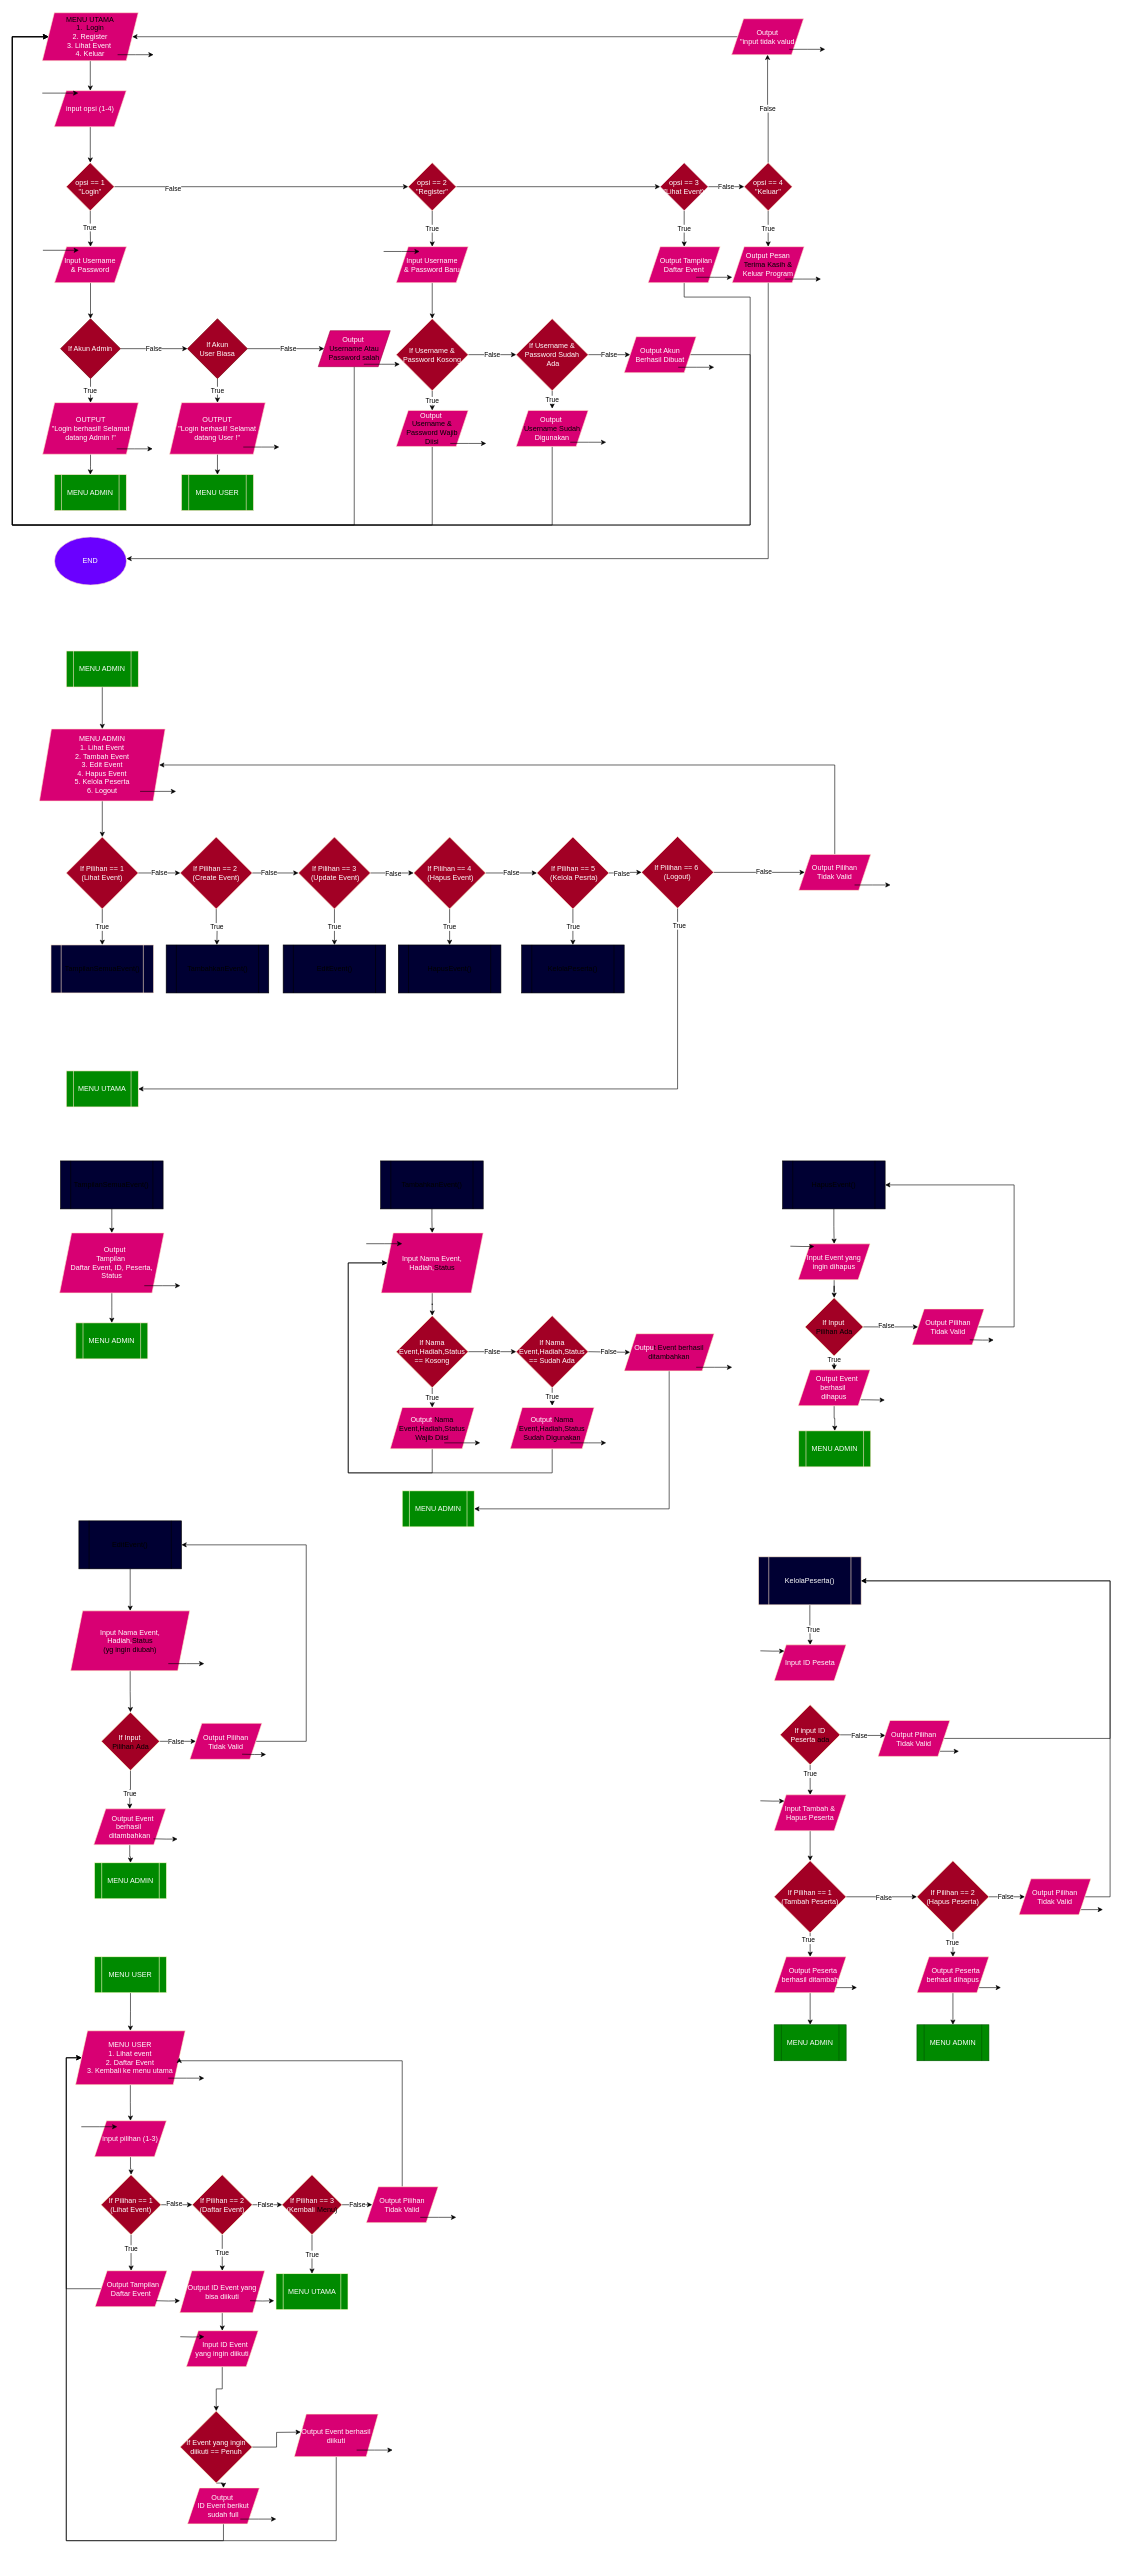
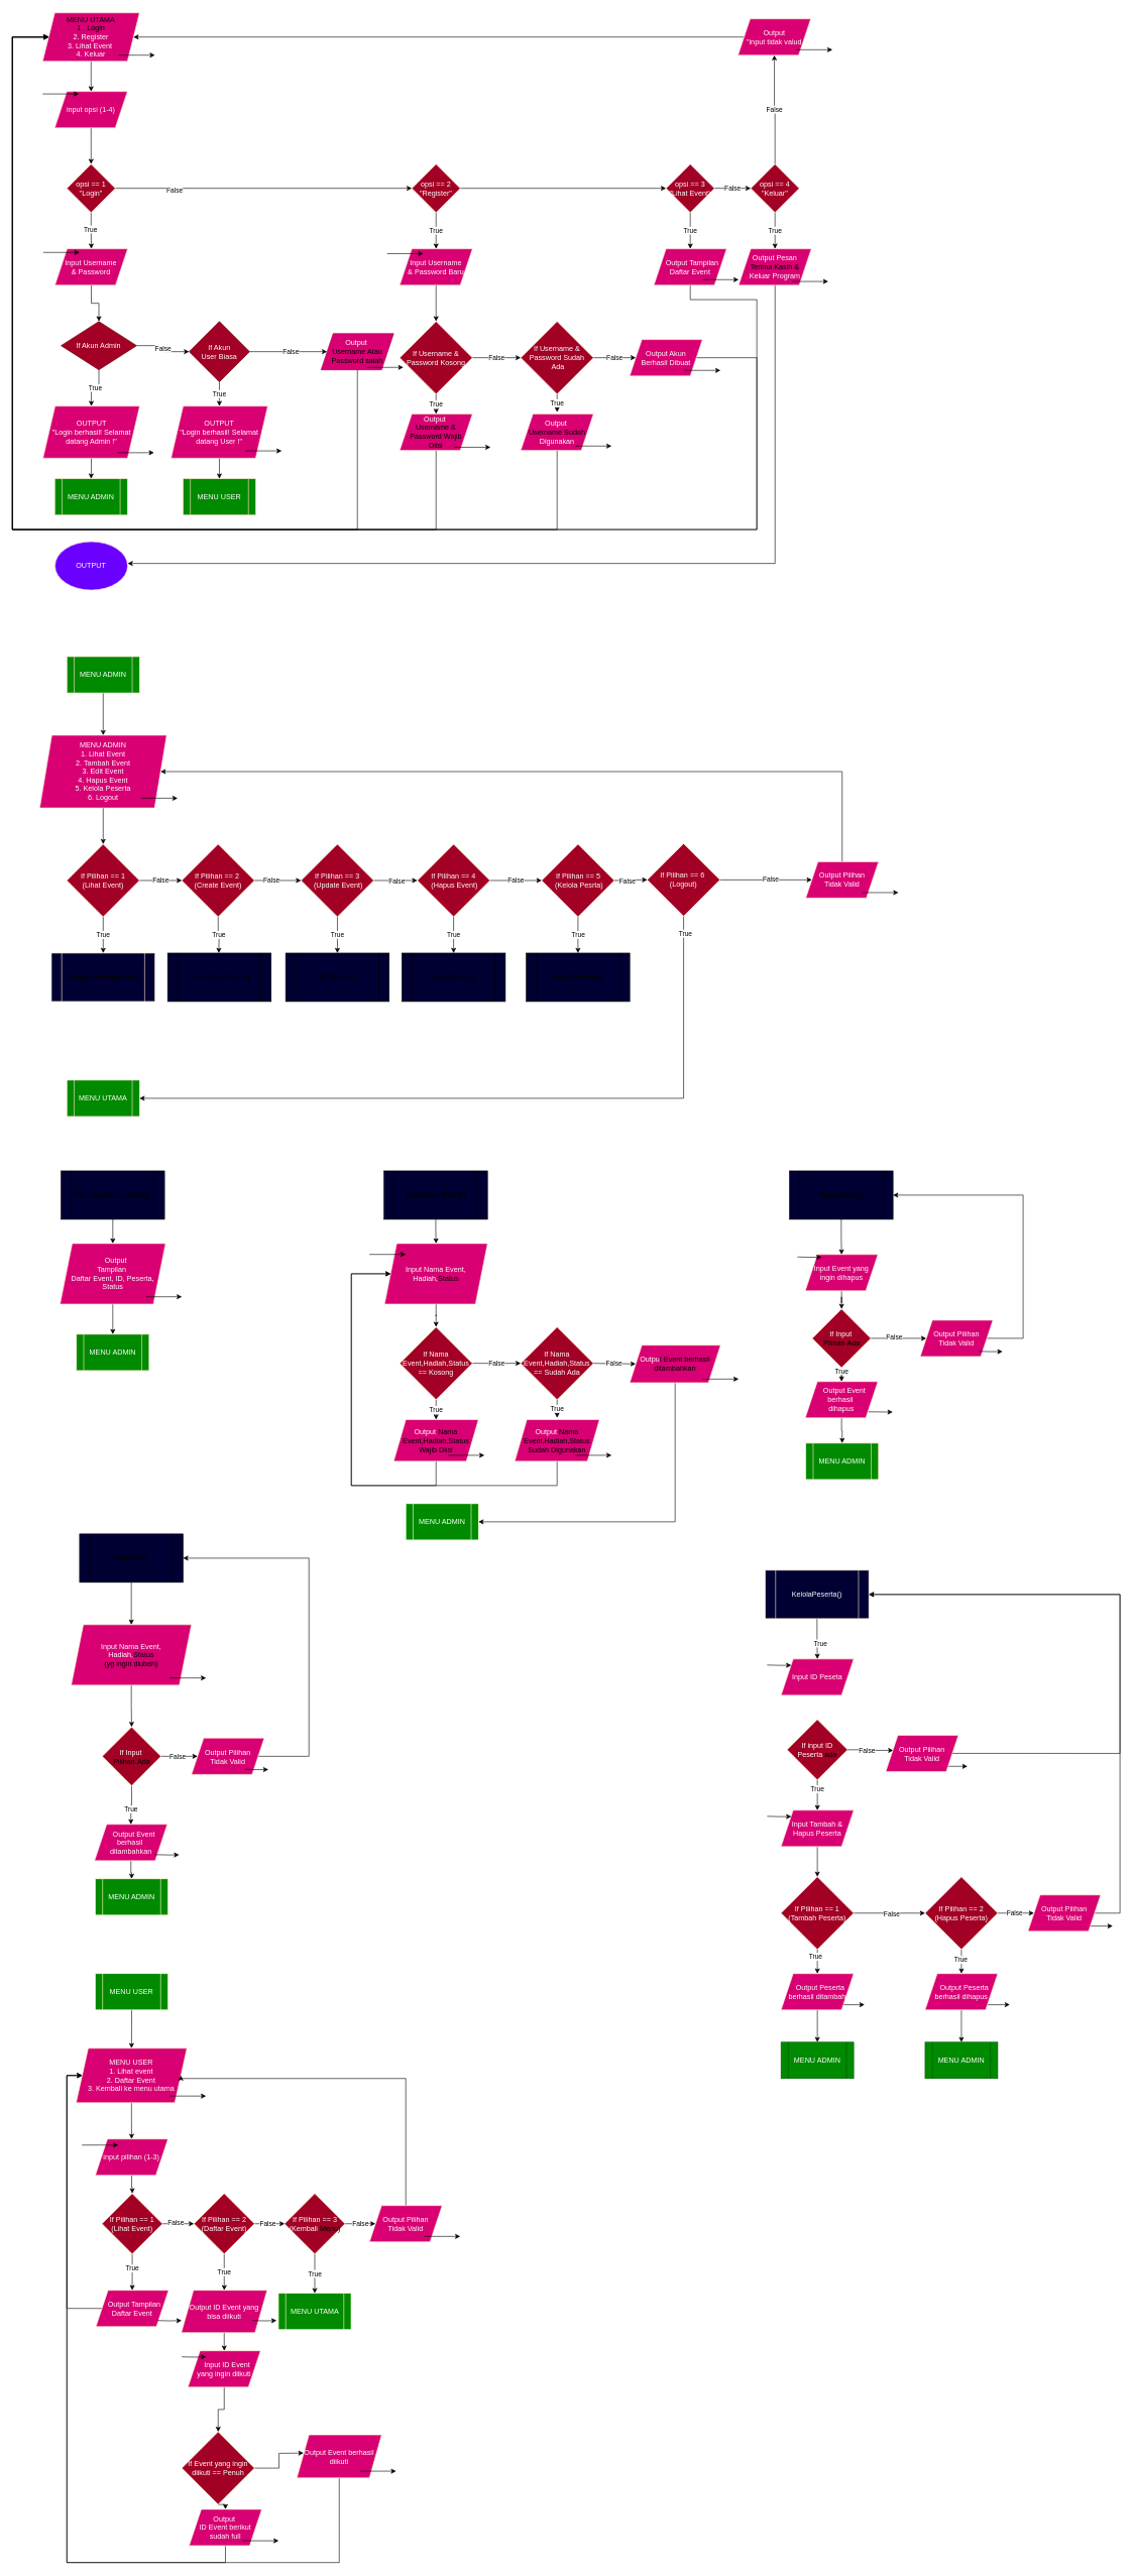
- <mxCell id="26" value="If Akun Admin" style="rhombus;whiteSpace=wrap;html=1;fillColor=#a20025;fontColor=#ffffff;strokeColor=#6F0000;" vertex="1" parent="1"><mxGeometry x="100.38" y="530" width="100" height="100" as="geometry" /></mxCell>
+ <mxCell id="26" value="If Akun Admin" style="rhombus;whiteSpace=wrap;html=1;fillColor=#a20025;fontColor=#ffffff;strokeColor=#6F0000;" vertex="1" parent="1"><mxGeometry x="100.38" y="530" width="125" height="80" as="geometry" /></mxCell>
- <mxCell id="59" value="END" style="ellipse;whiteSpace=wrap;html=1;fillColor=#6a00ff;fontColor=#ffffff;strokeColor=#FFE6CC;" vertex="1" parent="1"><mxGeometry x="90.38" y="894" width="120" height="80" as="geometry" /></mxCell>
+ <mxCell id="59" value="OUTPUT" style="ellipse;whiteSpace=wrap;html=1;fillColor=#6a00ff;fontColor=#ffffff;strokeColor=#FFE6CC;" vertex="1" parent="1"><mxGeometry x="90.38" y="894" width="120" height="80" as="geometry" /></mxCell>
